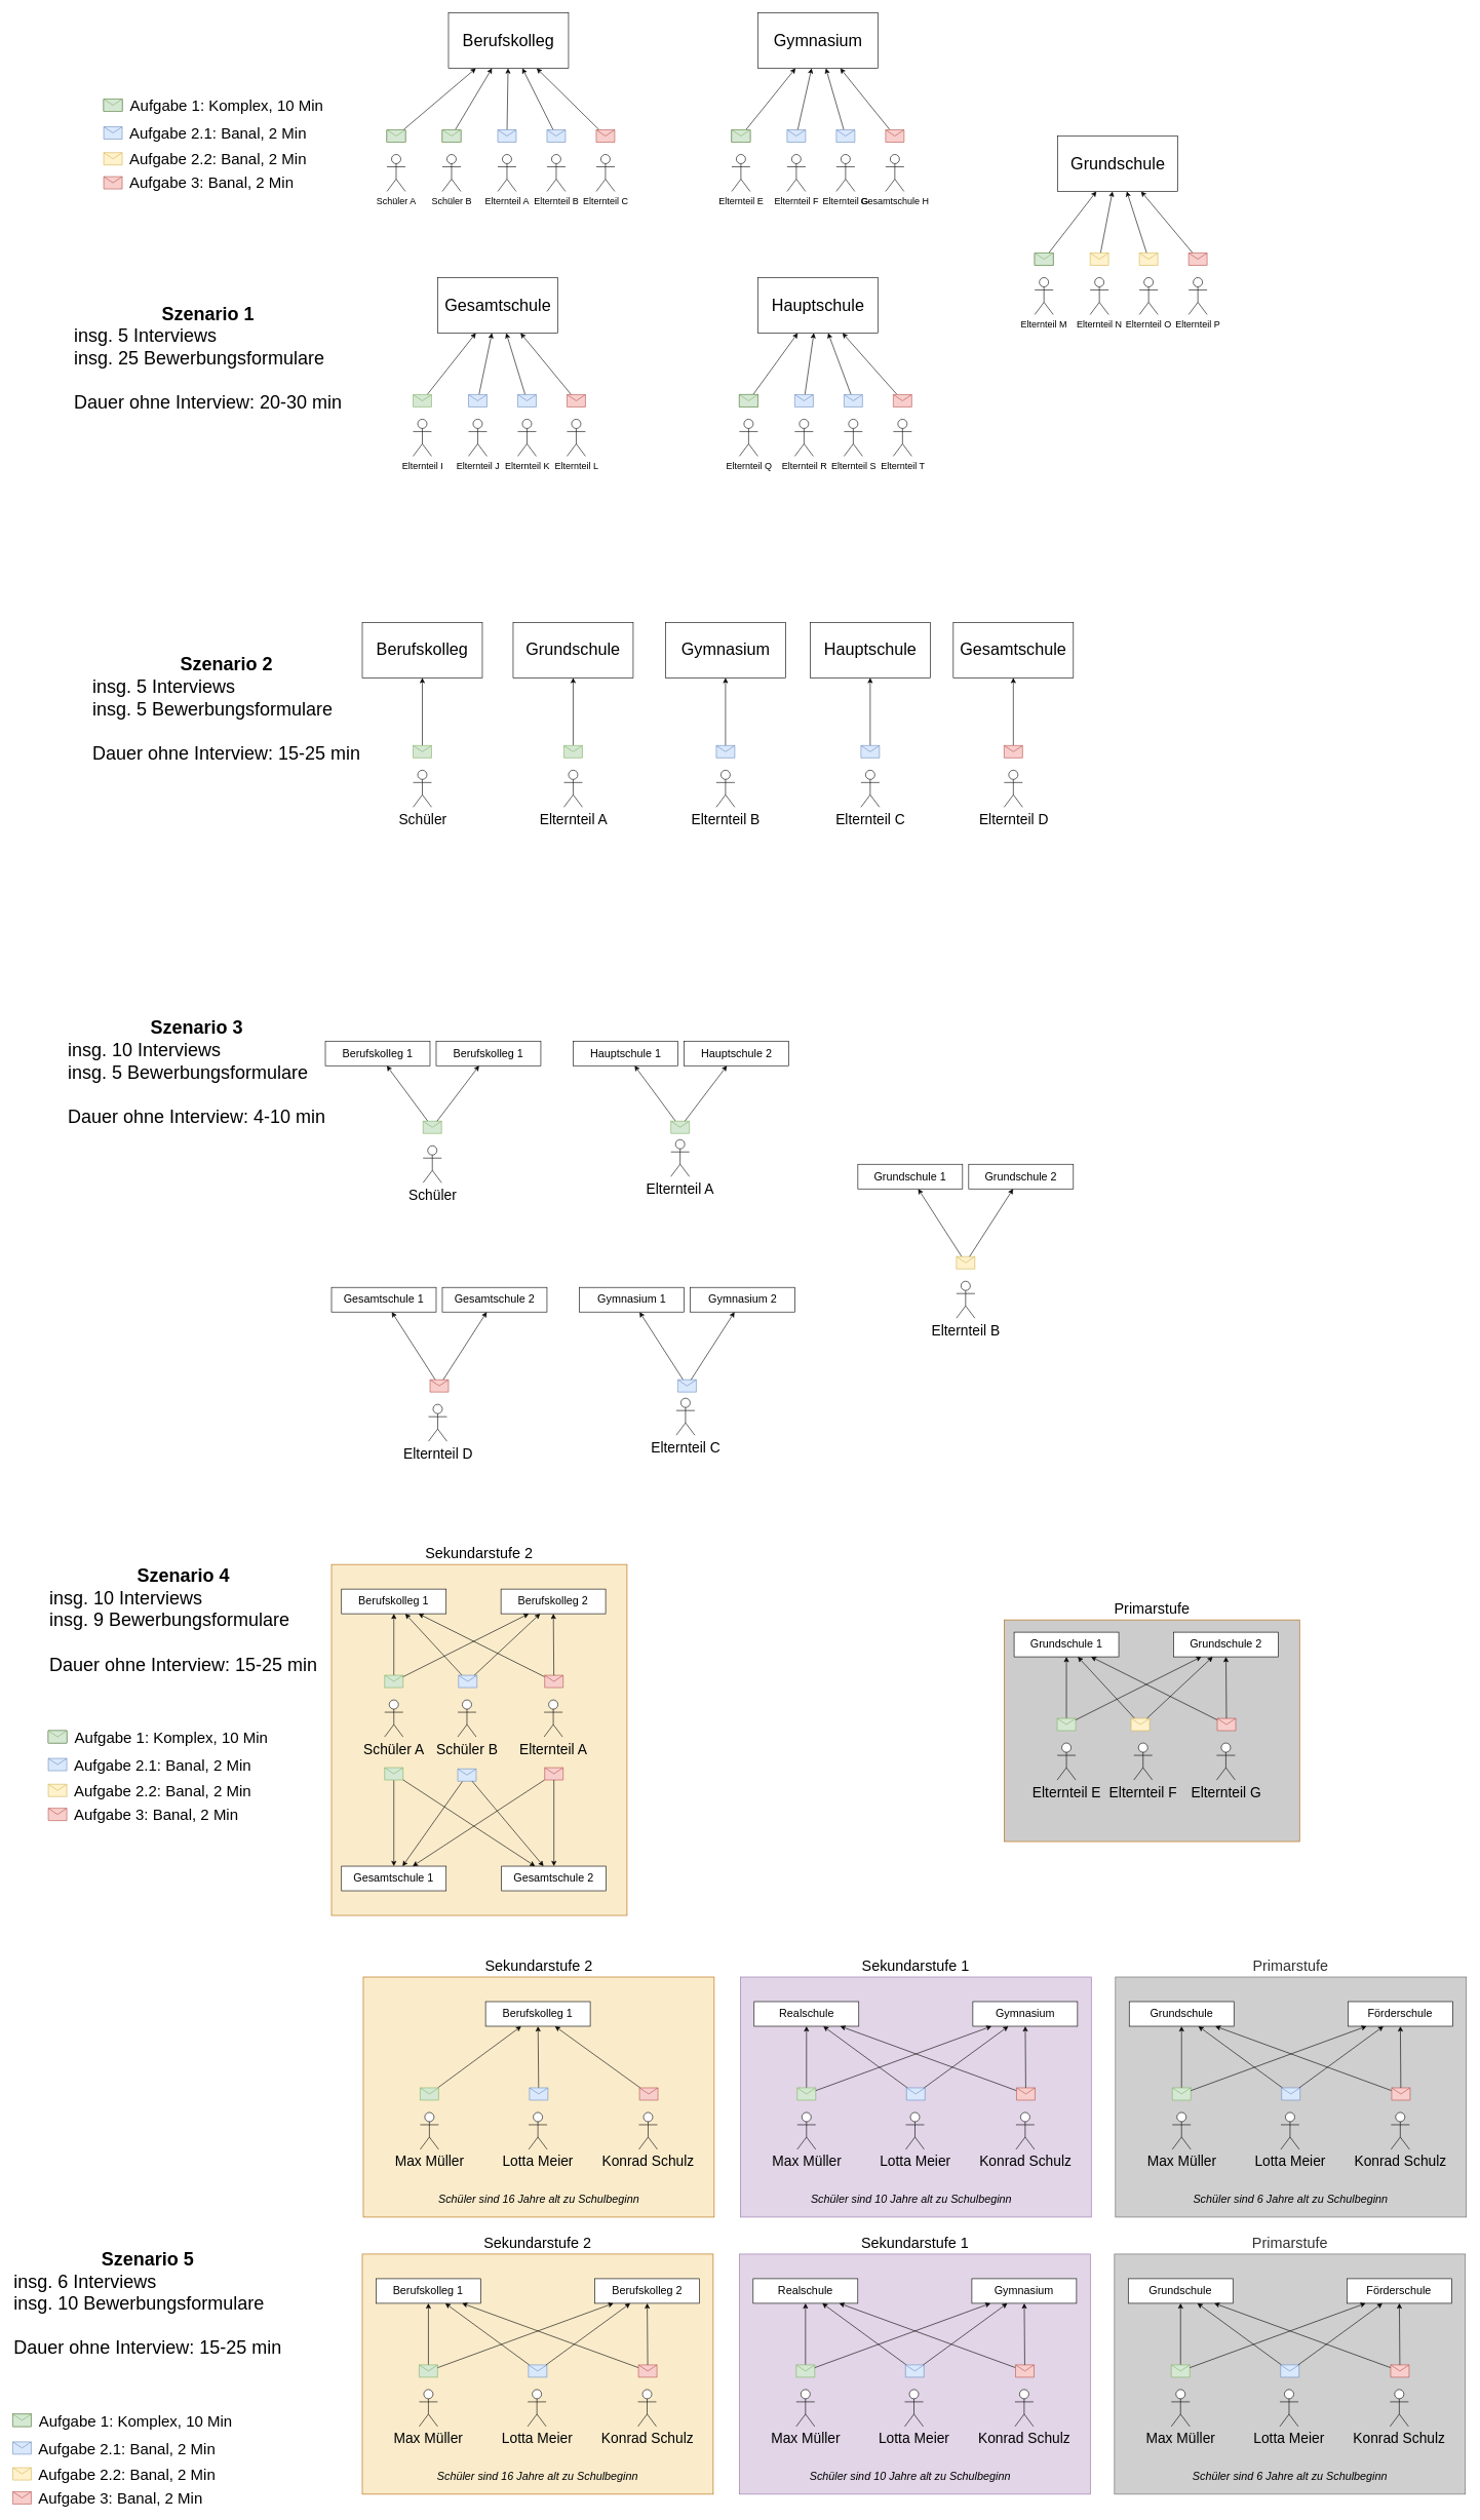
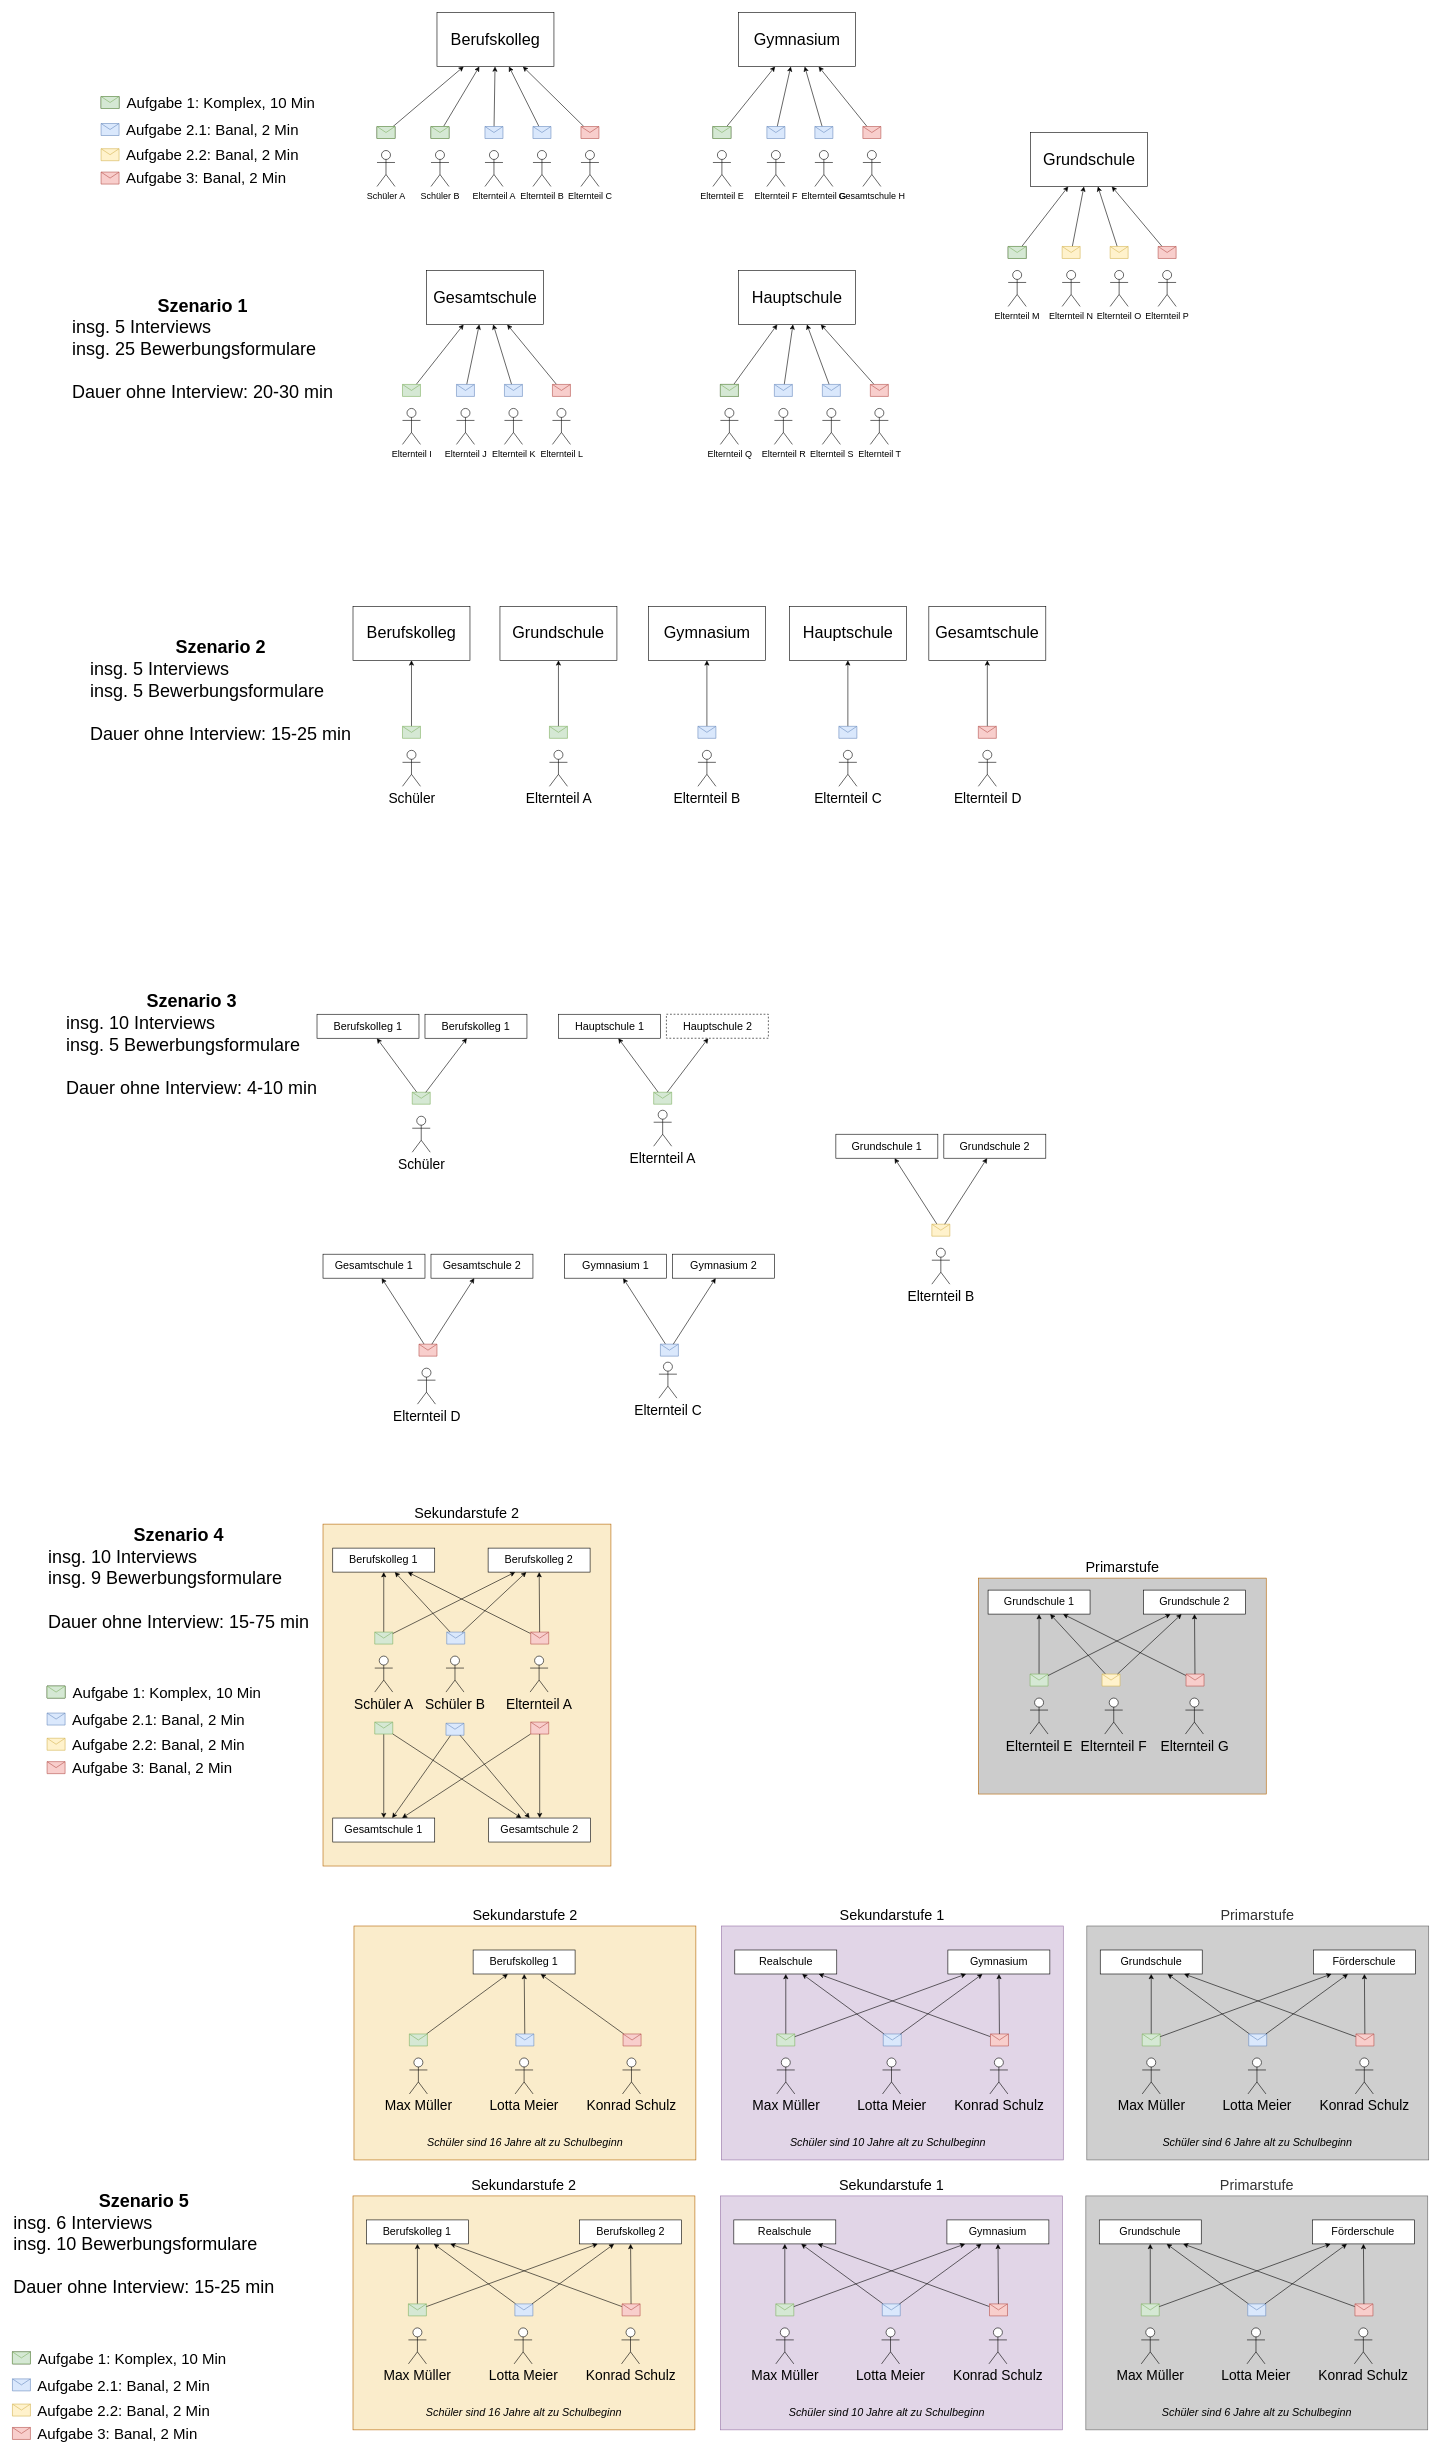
- <mxCell id="104" value="Hauptschule 2" style="rounded=0;whiteSpace=wrap;html=1;fontSize=18;" parent="1" vertex="1"><mxGeometry x="1110.5" y="1690" width="170" height="40" as="geometry" /></mxCell>
+ <mxCell id="104" value="Hauptschule 2" style="rounded=0;whiteSpace=wrap;html=1;fontSize=18;dashed=1;" parent="1" vertex="1"><mxGeometry x="1110.5" y="1690" width="170" height="40" as="geometry" /></mxCell>
- <mxCell id="145" value="&lt;div align=&quot;center&quot;&gt;&lt;b&gt;Szenario 4&lt;br&gt;&lt;/b&gt;&lt;/div&gt;&lt;div align=&quot;left&quot;&gt;insg. 10 Interviews&lt;/div&gt;&lt;div align=&quot;left&quot;&gt;insg. 9 Bewerbungsformulare&lt;br&gt;&lt;/div&gt;&lt;div align=&quot;left&quot;&gt;&lt;br&gt;&lt;/div&gt;&lt;div align=&quot;left&quot;&gt;Dauer ohne Interview: 15-25 min&lt;br&gt;&lt;/div&gt;" style="text;html=1;strokeColor=none;fillColor=none;align=left;verticalAlign=middle;whiteSpace=wrap;rounded=0;fontSize=30;" parent="1" vertex="1"><mxGeometry x="78" y="2500" width="470" height="260" as="geometry" /></mxCell>
+ <mxCell id="145" value="&lt;div align=&quot;center&quot;&gt;&lt;b&gt;Szenario 4&lt;br&gt;&lt;/b&gt;&lt;/div&gt;&lt;div align=&quot;left&quot;&gt;insg. 10 Interviews&lt;/div&gt;&lt;div align=&quot;left&quot;&gt;insg. 9 Bewerbungsformulare&lt;br&gt;&lt;/div&gt;&lt;div align=&quot;left&quot;&gt;&lt;br&gt;&lt;/div&gt;&lt;div align=&quot;left&quot;&gt;Dauer ohne Interview: 15-75 min&lt;br&gt;&lt;/div&gt;" style="text;html=1;strokeColor=none;fillColor=none;align=left;verticalAlign=middle;whiteSpace=wrap;rounded=0;fontSize=30;" parent="1" vertex="1"><mxGeometry x="78" y="2500" width="470" height="260" as="geometry" /></mxCell>
